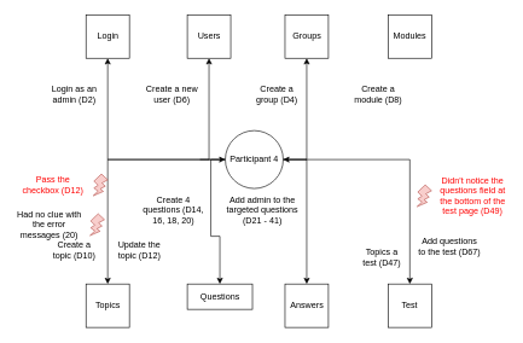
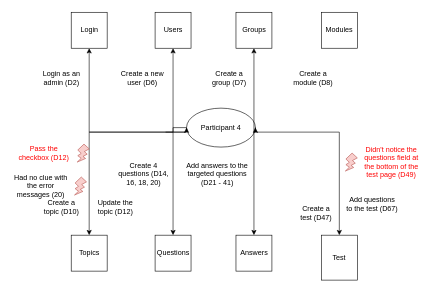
- <mxCell id="20" value="Create a group (D4)" style="text;html=1;strokeColor=none;fillColor=none;align=center;verticalAlign=middle;whiteSpace=wrap;rounded=0;" vertex="1" parent="1"><mxGeometry x="345" y="105" width="73" height="50" as="geometry" /></mxCell>
+ <mxCell id="20" value="Create a group (D7)" style="text;html=1;strokeColor=none;fillColor=none;align=center;verticalAlign=middle;whiteSpace=wrap;rounded=0;" vertex="1" parent="1"><mxGeometry x="345" y="105" width="73" height="50" as="geometry" /></mxCell>
- <mxCell id="2" value="Participant 4" style="ellipse;whiteSpace=wrap;html=1;aspect=fixed;" vertex="1" parent="1"><mxGeometry x="310" y="180" width="80" height="80" as="geometry" /></mxCell>
+ <mxCell id="2" value="Participant 4" style="ellipse;whiteSpace=wrap;html=1;aspect=fixed;" vertex="1" parent="1"><mxGeometry x="310" y="180" width="115" height="65" as="geometry" /></mxCell>
- <mxCell id="27" value="Add admin to the targeted questions (D21 - 41)" style="text;html=1;strokeColor=none;fillColor=none;align=center;verticalAlign=middle;whiteSpace=wrap;rounded=0;" vertex="1" parent="1"><mxGeometry x="305" y="265" width="113" height="50" as="geometry" /></mxCell>
+ <mxCell id="27" value="Add answers to the targeted questions (D21 - 41)" style="text;html=1;strokeColor=none;fillColor=none;align=center;verticalAlign=middle;whiteSpace=wrap;rounded=0;" vertex="1" parent="1"><mxGeometry x="305" y="265" width="113" height="50" as="geometry" /></mxCell>
- <mxCell id="28" value="Topics a test (D47)" style="text;html=1;strokeColor=none;fillColor=none;align=center;verticalAlign=middle;whiteSpace=wrap;rounded=0;" vertex="1" parent="1"><mxGeometry x="495" y="330" width="63" height="50" as="geometry" /></mxCell>
+ <mxCell id="28" value="Create a test (D47)" style="text;html=1;strokeColor=none;fillColor=none;align=center;verticalAlign=middle;whiteSpace=wrap;rounded=0;" vertex="1" parent="1"><mxGeometry x="495" y="330" width="63" height="50" as="geometry" /></mxCell>
- <mxCell id="13" value="Questions" style="whiteSpace=wrap;html=1;aspect=fixed;" vertex="1" parent="1"><mxGeometry x="257.5" y="392" width="90" height="35" as="geometry" /></mxCell>
+ <mxCell id="13" value="Questions" style="whiteSpace=wrap;html=1;aspect=fixed;" vertex="1" parent="1"><mxGeometry x="257.5" y="392" width="60" height="60" as="geometry" /></mxCell>
- <mxCell id="17" value="Test" style="whiteSpace=wrap;html=1;aspect=fixed;" vertex="1" parent="1"><mxGeometry x="535" y="392" width="60" height="60" as="geometry" /></mxCell>
+ <mxCell id="17" value="Test" style="whiteSpace=wrap;html=1;aspect=fixed;" vertex="1" parent="1"><mxGeometry x="535" y="392" width="60" height="75" as="geometry" /></mxCell>
